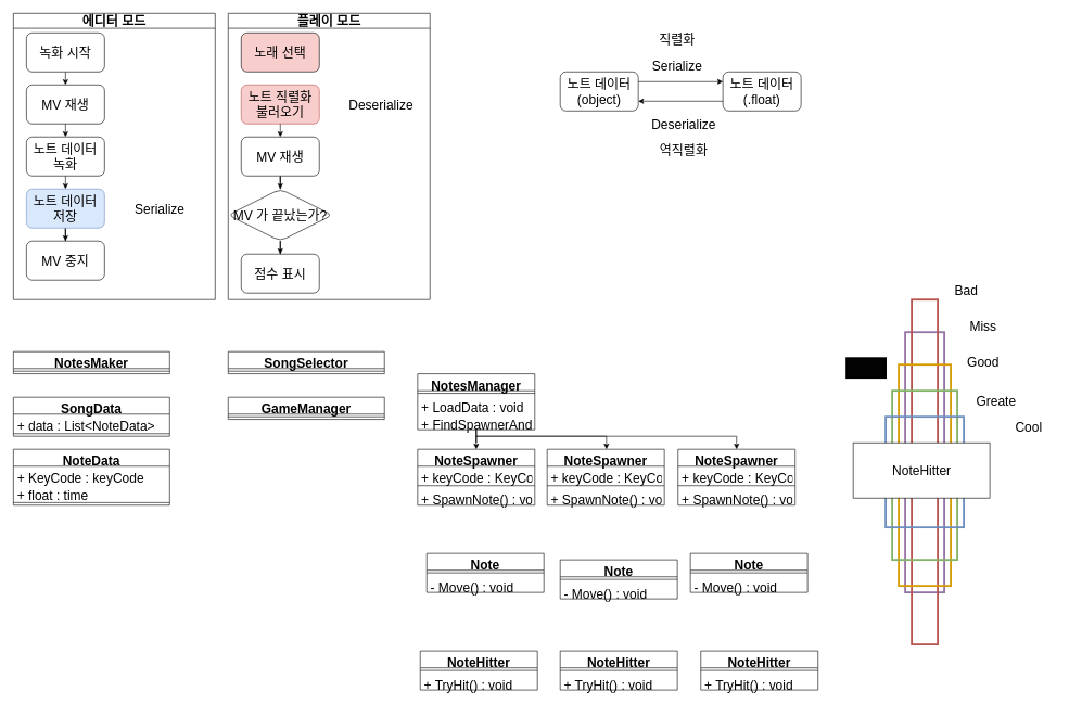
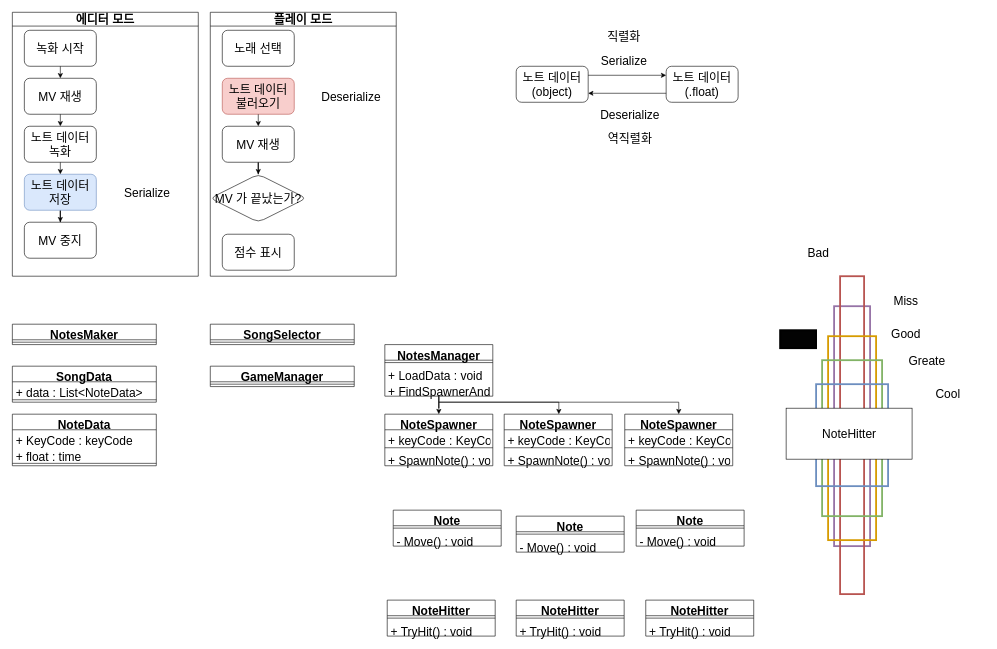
- <mxCell id="19" value="노래 선택" style="rounded=1;whiteSpace=wrap;html=1;fontSize=20;fillColor=#f8cecc;" vertex="1" parent="18"><mxGeometry x="20" y="30" width="120" height="60" as="geometry" /></mxCell>
+ <mxCell id="19" value="노래 선택" style="rounded=1;whiteSpace=wrap;html=1;fontSize=20;" vertex="1" parent="18"><mxGeometry x="20" y="30" width="120" height="60" as="geometry" /></mxCell>
- <mxCell id="25" value="노트 직렬화&lt;br&gt;불러오기" style="whiteSpace=wrap;html=1;fontSize=20;rounded=1;fillColor=#f8cecc;strokeColor=#b85450;" vertex="1" parent="18"><mxGeometry x="20" y="110" width="120" height="60" as="geometry" /></mxCell>
+ <mxCell id="25" value="노트 데이터&lt;br&gt;불러오기" style="whiteSpace=wrap;html=1;fontSize=20;rounded=1;fillColor=#f8cecc;strokeColor=#b85450;" vertex="1" parent="18"><mxGeometry x="20" y="110" width="120" height="60" as="geometry" /></mxCell>
- <mxCell id="24" value="" style="edgeStyle=orthogonalEdgeStyle;rounded=0;orthogonalLoop=1;jettySize=auto;html=1;fontSize=20;" edge="1" parent="18" source="22" target="23"><mxGeometry relative="1" as="geometry" /></mxCell>
- <mxCell id="91" value="Bad" style="text;html=1;strokeColor=none;fillColor=none;align=center;verticalAlign=middle;whiteSpace=wrap;rounded=0;fontSize=20;" vertex="1" parent="1"><mxGeometry x="1424" y="430" width="120" height="30" as="geometry" /></mxCell>
+ <mxCell id="91" value="Bad" style="text;html=1;strokeColor=none;fillColor=none;align=center;verticalAlign=middle;whiteSpace=wrap;rounded=0;fontSize=20;" vertex="1" parent="1"><mxGeometry x="1304" y="405" width="120" height="30" as="geometry" /></mxCell>
- <mxCell id="88" value="Greate" style="text;html=1;strokeColor=none;fillColor=none;align=center;verticalAlign=middle;whiteSpace=wrap;rounded=0;fontSize=20;" vertex="1" parent="1"><mxGeometry x="1470" y="600" width="120" height="30" as="geometry" /></mxCell>
+ <mxCell id="88" value="Greate" style="text;html=1;strokeColor=none;fillColor=none;align=center;verticalAlign=middle;whiteSpace=wrap;rounded=0;fontSize=20;" vertex="1" parent="1"><mxGeometry x="1485" y="585" width="120" height="30" as="geometry" /></mxCell>
